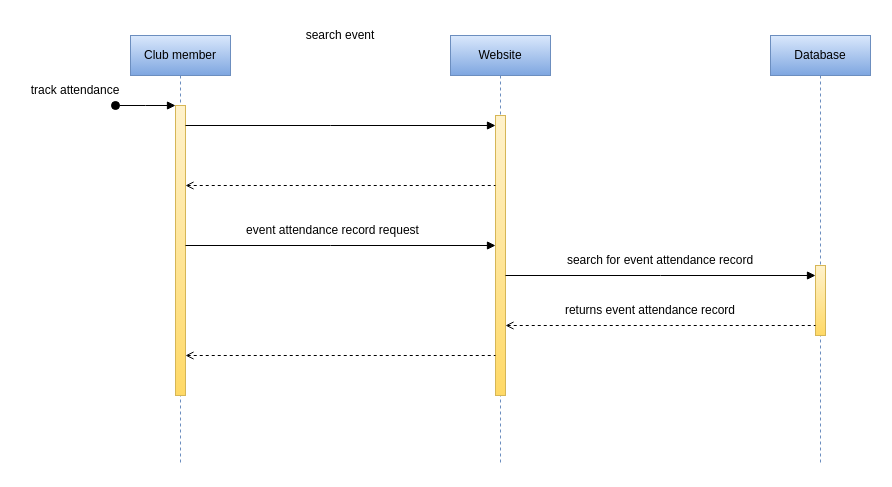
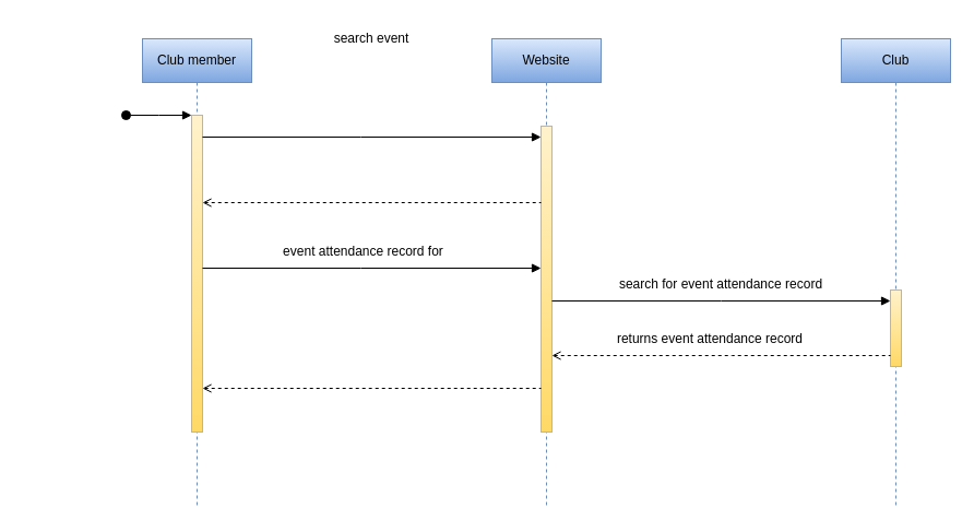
- <mxCell id="7" value="Database" style="shape=umlLifeline;perimeter=lifelinePerimeter;whiteSpace=wrap;html=1;container=0;dropTarget=0;collapsible=0;recursiveResize=0;outlineConnect=0;portConstraint=eastwest;newEdgeStyle={&quot;edgeStyle&quot;:&quot;elbowEdgeStyle&quot;,&quot;elbow&quot;:&quot;vertical&quot;,&quot;curved&quot;:0,&quot;rounded&quot;:0};fillColor=#dae8fc;strokeColor=#6c8ebf;gradientColor=#7ea6e0;" parent="1" vertex="1"><mxGeometry x="770" y="35" width="100" height="430" as="geometry" /></mxCell>
+ <mxCell id="7" value="Club" style="shape=umlLifeline;perimeter=lifelinePerimeter;whiteSpace=wrap;html=1;container=0;dropTarget=0;collapsible=0;recursiveResize=0;outlineConnect=0;portConstraint=eastwest;newEdgeStyle={&quot;edgeStyle&quot;:&quot;elbowEdgeStyle&quot;,&quot;elbow&quot;:&quot;vertical&quot;,&quot;curved&quot;:0,&quot;rounded&quot;:0};fillColor=#dae8fc;strokeColor=#6c8ebf;gradientColor=#7ea6e0;" parent="1" vertex="1"><mxGeometry x="770" y="35" width="100" height="430" as="geometry" /></mxCell>
- <mxCell id="17" value="track attendance" style="text;html=1;strokeColor=none;fillColor=none;align=center;verticalAlign=middle;whiteSpace=wrap;rounded=0;" parent="1" vertex="1"><mxGeometry x="20" y="75" width="110" height="30" as="geometry" /></mxCell>
- <mxCell id="10" value="event attendance record request" style="text;html=1;strokeColor=none;fillColor=none;align=center;verticalAlign=middle;whiteSpace=wrap;rounded=0;" parent="1" vertex="1"><mxGeometry x="240" y="215" width="185" height="30" as="geometry" /></mxCell>
+ <mxCell id="10" value="event attendance record for" style="text;html=1;strokeColor=none;fillColor=none;align=center;verticalAlign=middle;whiteSpace=wrap;rounded=0;" parent="1" vertex="1"><mxGeometry x="240" y="215" width="185" height="30" as="geometry" /></mxCell>
